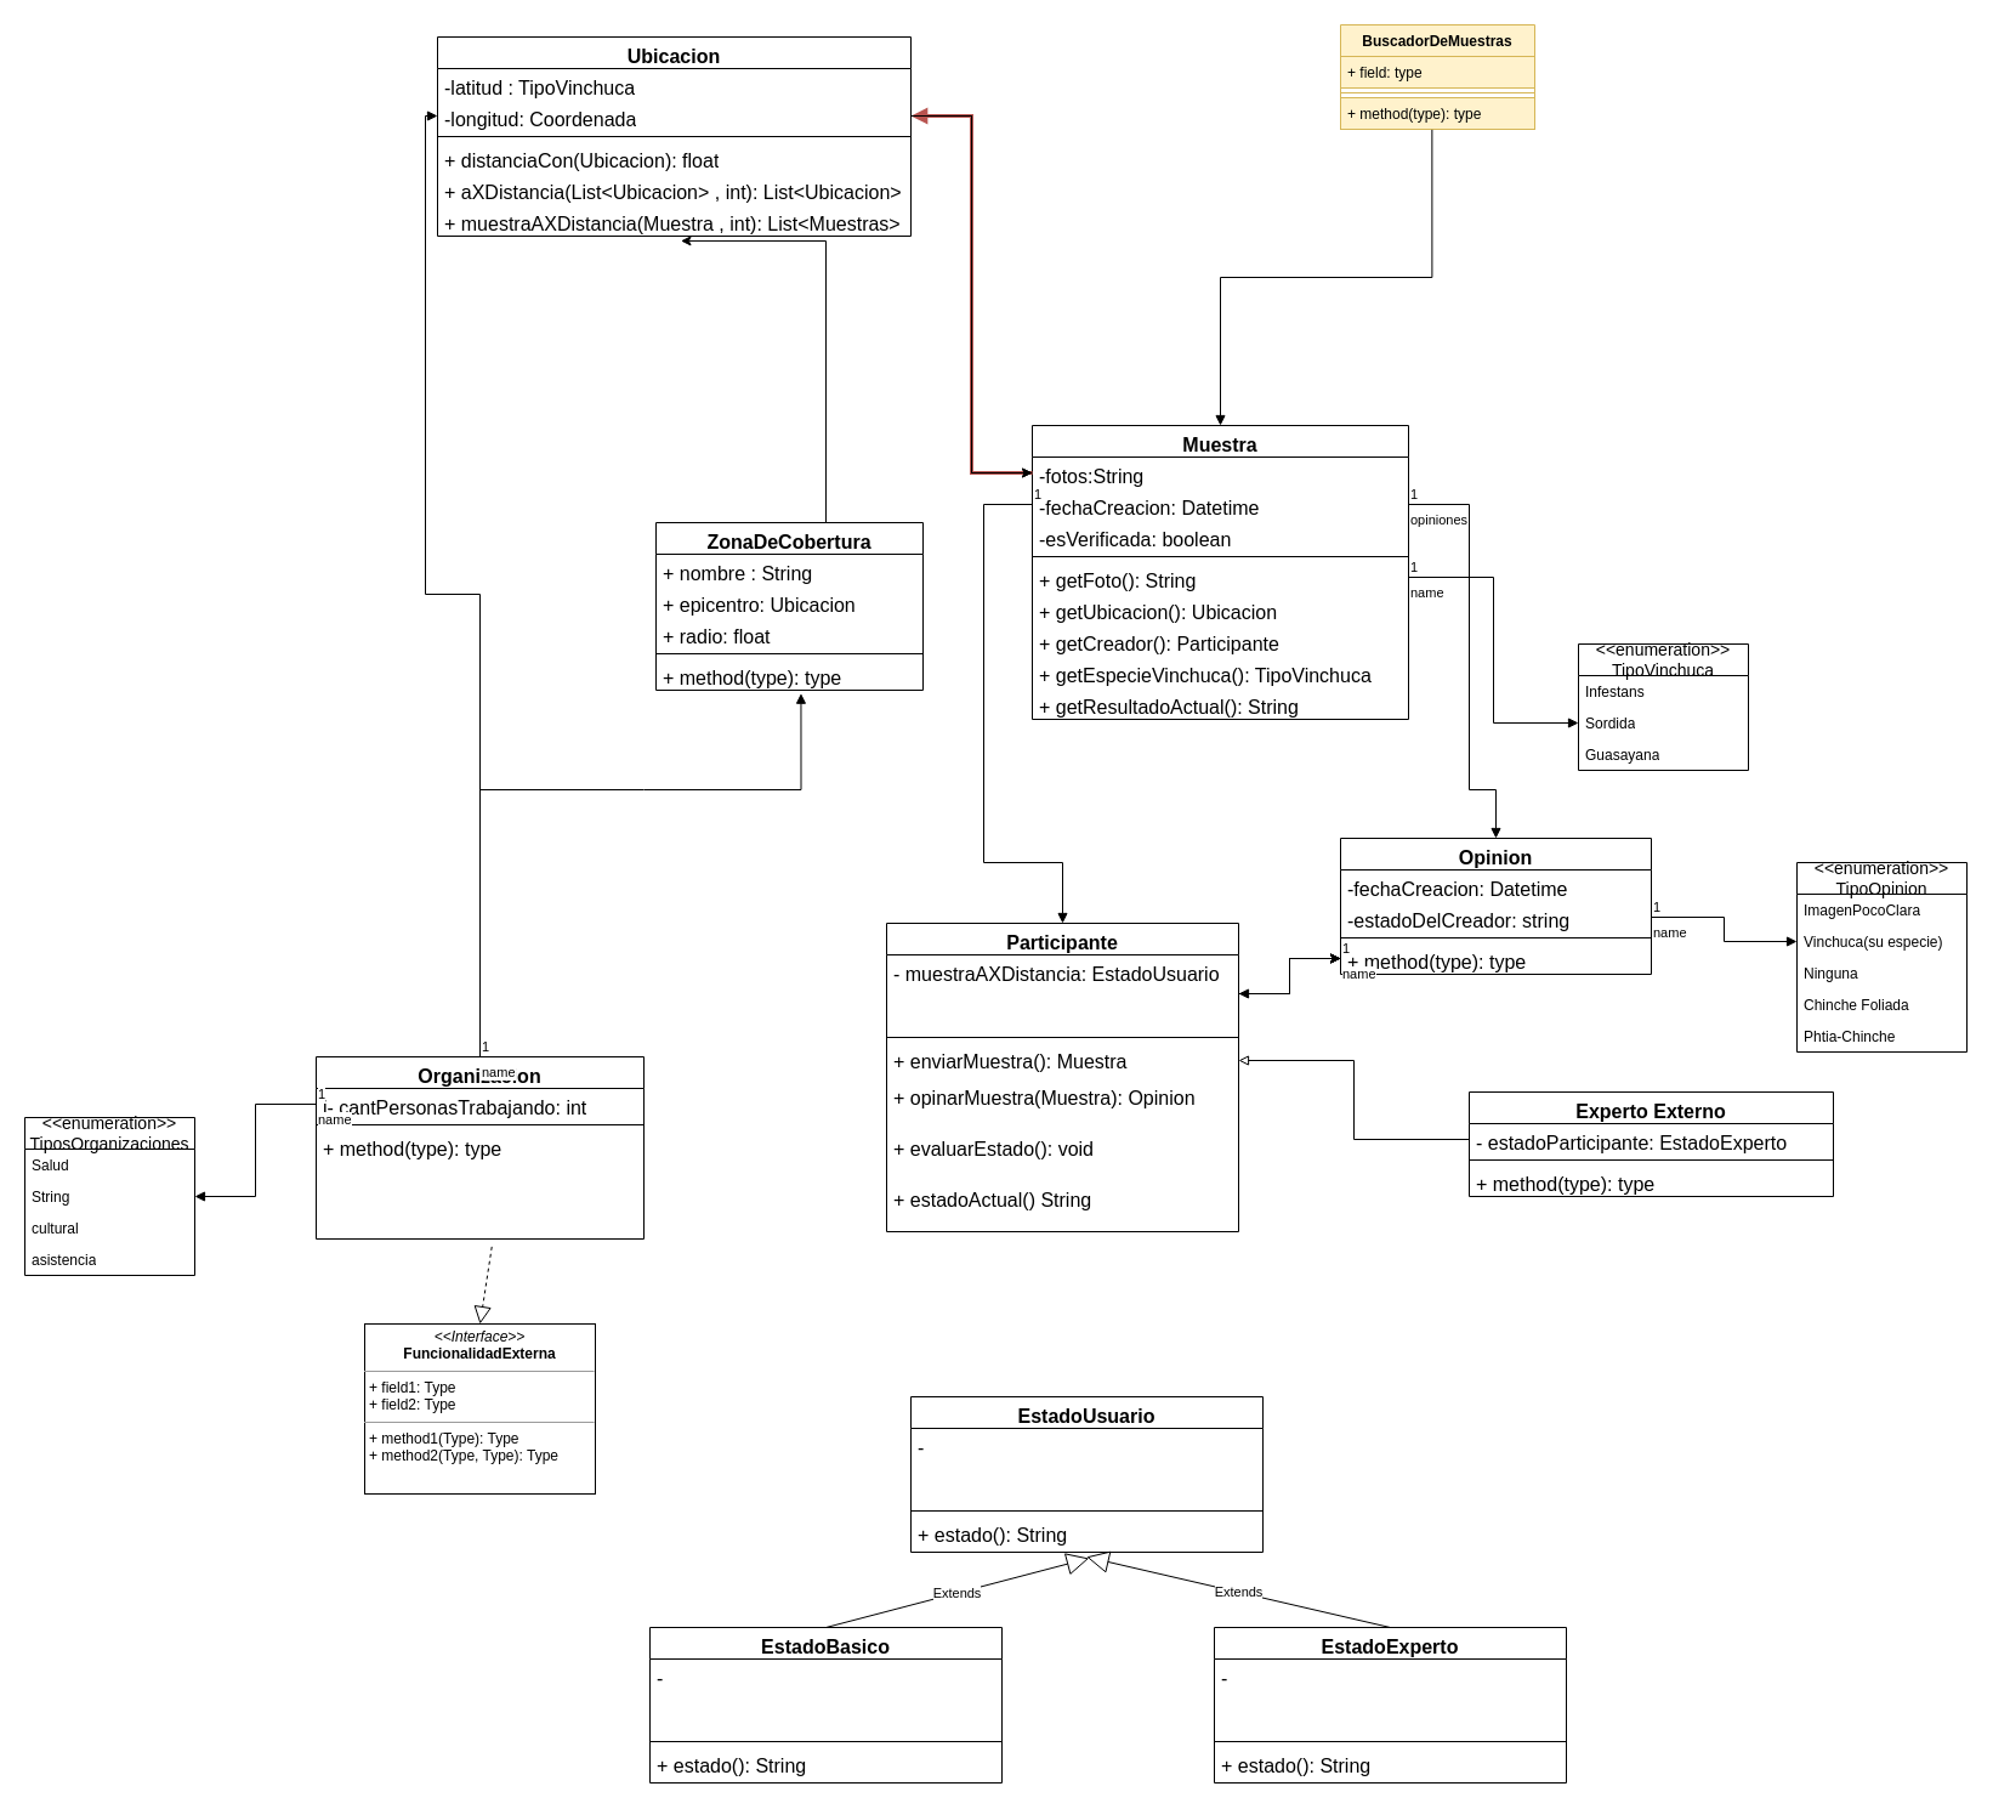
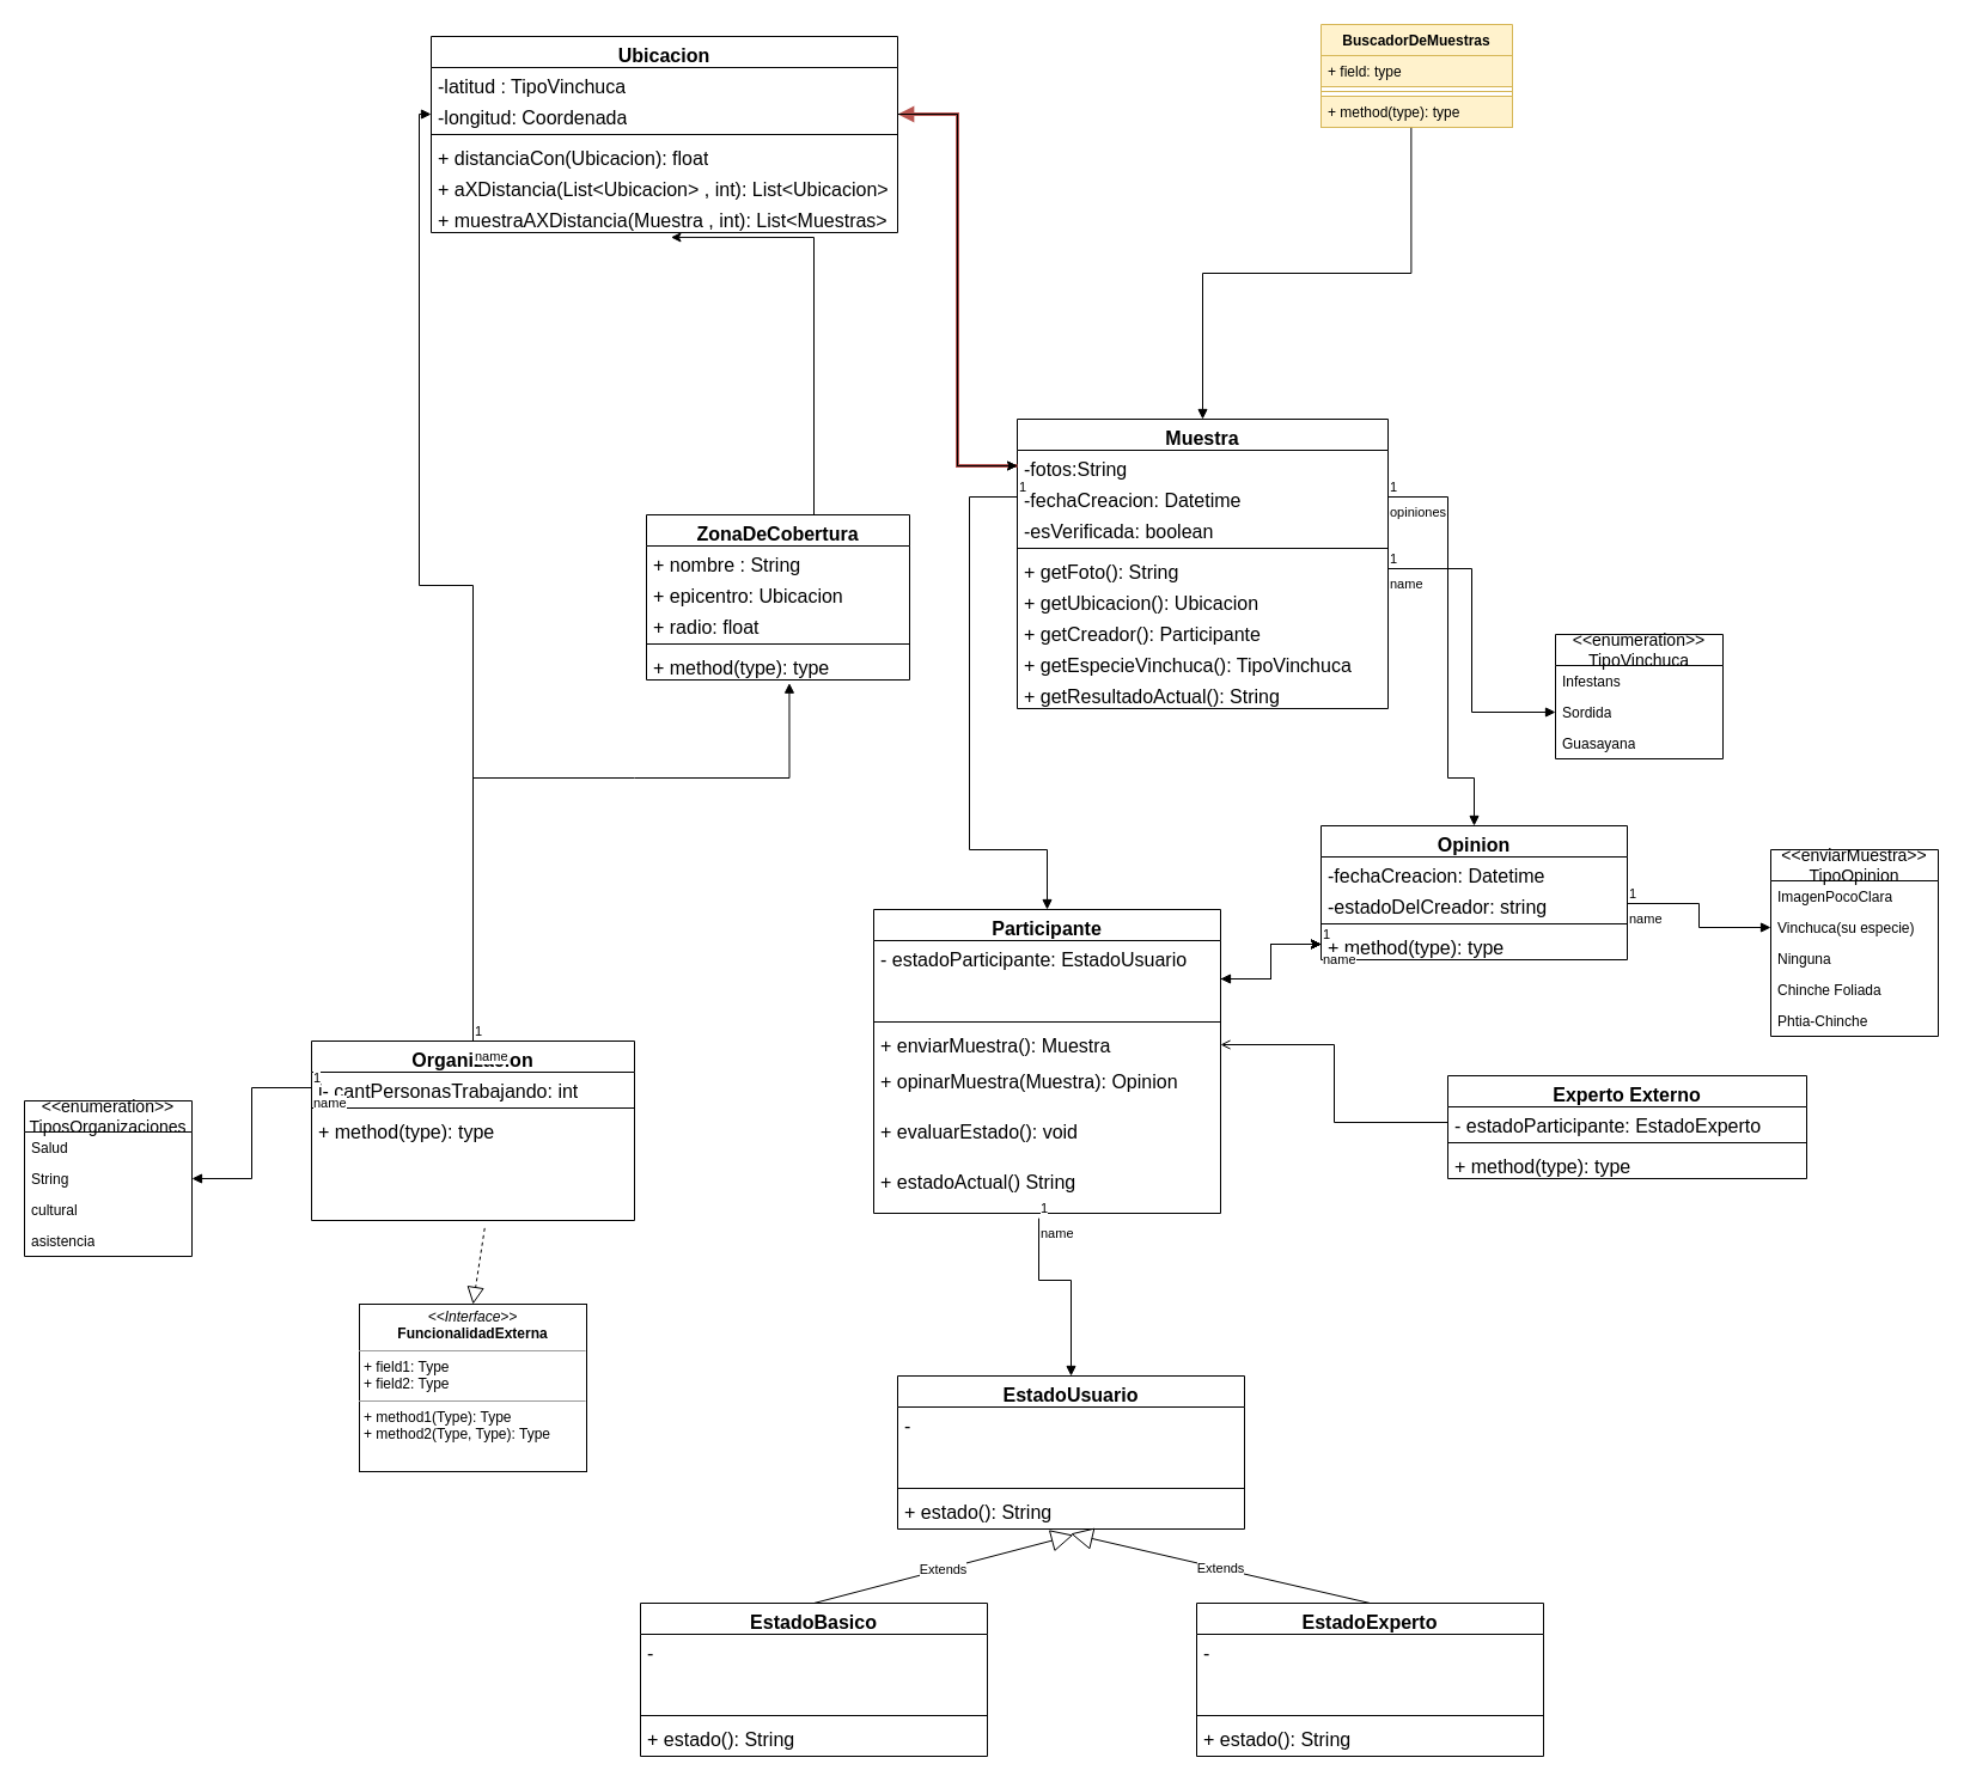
- <mxCell id="94" value="&lt;font style=&quot;font-size: 14px;&quot;&gt;&amp;lt;&amp;lt;enumeration&amp;gt;&amp;gt;&lt;br&gt;TipoOpinion&lt;/font&gt;" style="swimlane;fontStyle=0;childLayout=stackLayout;horizontal=1;startSize=26;fillColor=none;horizontalStack=0;resizeParent=1;resizeParentMax=0;resizeLast=0;collapsible=1;marginBottom=0;whiteSpace=wrap;html=1;" parent="1" vertex="1"><mxGeometry x="1480" y="710" width="140" height="156" as="geometry" /></mxCell>
+ <mxCell id="94" value="&lt;font style=&quot;font-size: 14px;&quot;&gt;&amp;lt;&amp;lt;enviarMuestra&amp;gt;&amp;gt;&lt;br&gt;TipoOpinion&lt;/font&gt;" style="swimlane;fontStyle=0;childLayout=stackLayout;horizontal=1;startSize=26;fillColor=none;horizontalStack=0;resizeParent=1;resizeParentMax=0;resizeLast=0;collapsible=1;marginBottom=0;whiteSpace=wrap;html=1;" parent="1" vertex="1"><mxGeometry x="1480" y="710" width="140" height="156" as="geometry" /></mxCell>
- <mxCell id="3" value="- muestraAXDistancia: EstadoUsuario" style="text;strokeColor=none;fillColor=none;align=left;verticalAlign=top;spacingLeft=4;spacingRight=4;overflow=hidden;rotatable=0;points=[[0,0.5],[1,0.5]];portConstraint=eastwest;whiteSpace=wrap;html=1;fontSize=16;" parent="2" vertex="1"><mxGeometry y="26" width="290" height="64" as="geometry" /></mxCell>
+ <mxCell id="3" value="- estadoParticipante: EstadoUsuario" style="text;strokeColor=none;fillColor=none;align=left;verticalAlign=top;spacingLeft=4;spacingRight=4;overflow=hidden;rotatable=0;points=[[0,0.5],[1,0.5]];portConstraint=eastwest;whiteSpace=wrap;html=1;fontSize=16;" parent="2" vertex="1"><mxGeometry y="26" width="290" height="64" as="geometry" /></mxCell>
- <mxCell id="37" value="" style="endArrow=block;endFill=0;html=1;edgeStyle=orthogonalEdgeStyle;align=left;verticalAlign=top;rounded=0;exitX=0;exitY=0.5;exitDx=0;exitDy=0;" parent="1" source="10" target="5" edge="1"><mxGeometry x="-1" relative="1" as="geometry"><mxPoint x="962" y="809.226" as="sourcePoint" /><mxPoint x="1120" y="800" as="targetPoint" /></mxGeometry></mxCell>
+ <mxCell id="37" value="" style="endArrow=open;endFill=0;html=1;edgeStyle=orthogonalEdgeStyle;align=left;verticalAlign=top;rounded=0;exitX=0;exitY=0.5;exitDx=0;exitDy=0;" parent="1" source="10" target="5" edge="1"><mxGeometry x="-1" relative="1" as="geometry"><mxPoint x="962" y="809.226" as="sourcePoint" /><mxPoint x="1120" y="800" as="targetPoint" /></mxGeometry></mxCell>
+ <mxCell id="79" value="name" style="endArrow=block;endFill=1;html=1;edgeStyle=orthogonalEdgeStyle;align=left;verticalAlign=top;rounded=0;entryX=0.5;entryY=0;entryDx=0;entryDy=0;exitX=0.476;exitY=1.099;exitDx=0;exitDy=0;exitPerimeter=0;" parent="1" source="8" target="65" edge="1"><mxGeometry x="-1" relative="1" as="geometry"><mxPoint x="900" y="1070" as="sourcePoint" /><mxPoint x="770" y="980" as="targetPoint" /><Array as="points"><mxPoint x="868" y="1070" /><mxPoint x="895" y="1070" /></Array></mxGeometry></mxCell>
+ <mxCell id="80" value="1" style="edgeLabel;resizable=0;html=1;align=left;verticalAlign=bottom;" parent="79" connectable="0" vertex="1"><mxGeometry x="-1" relative="1" as="geometry" /></mxCell>
